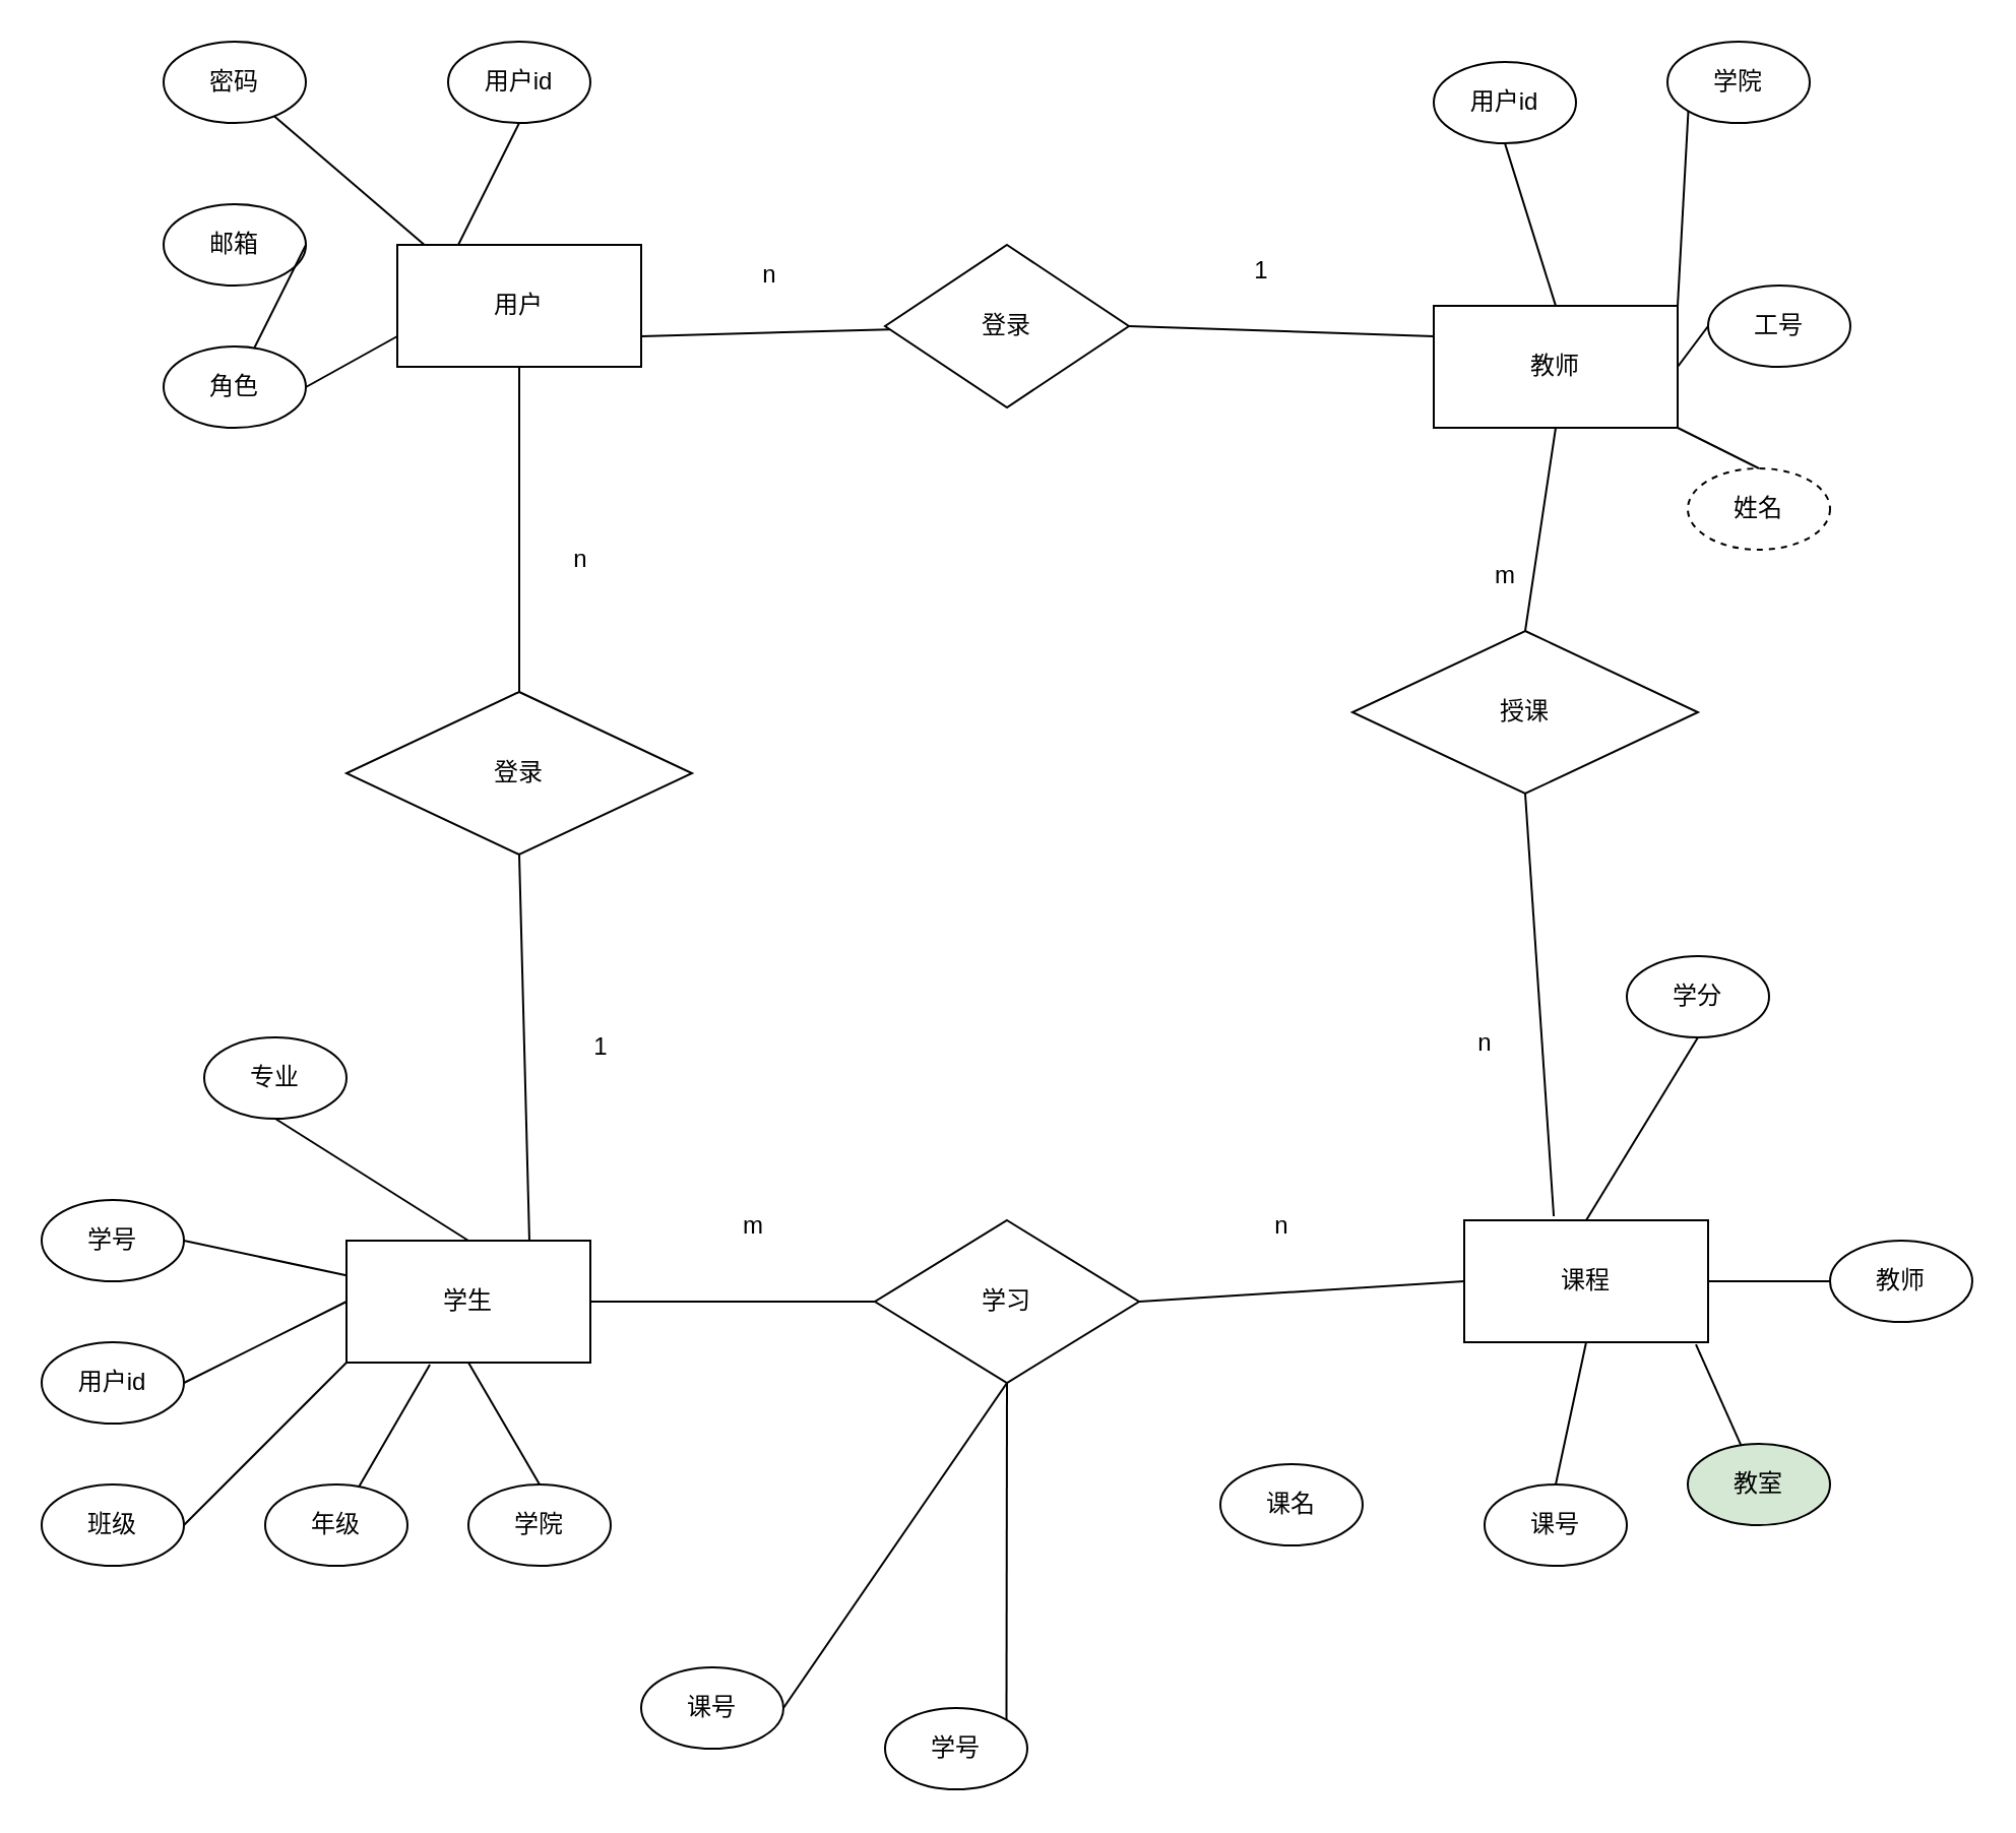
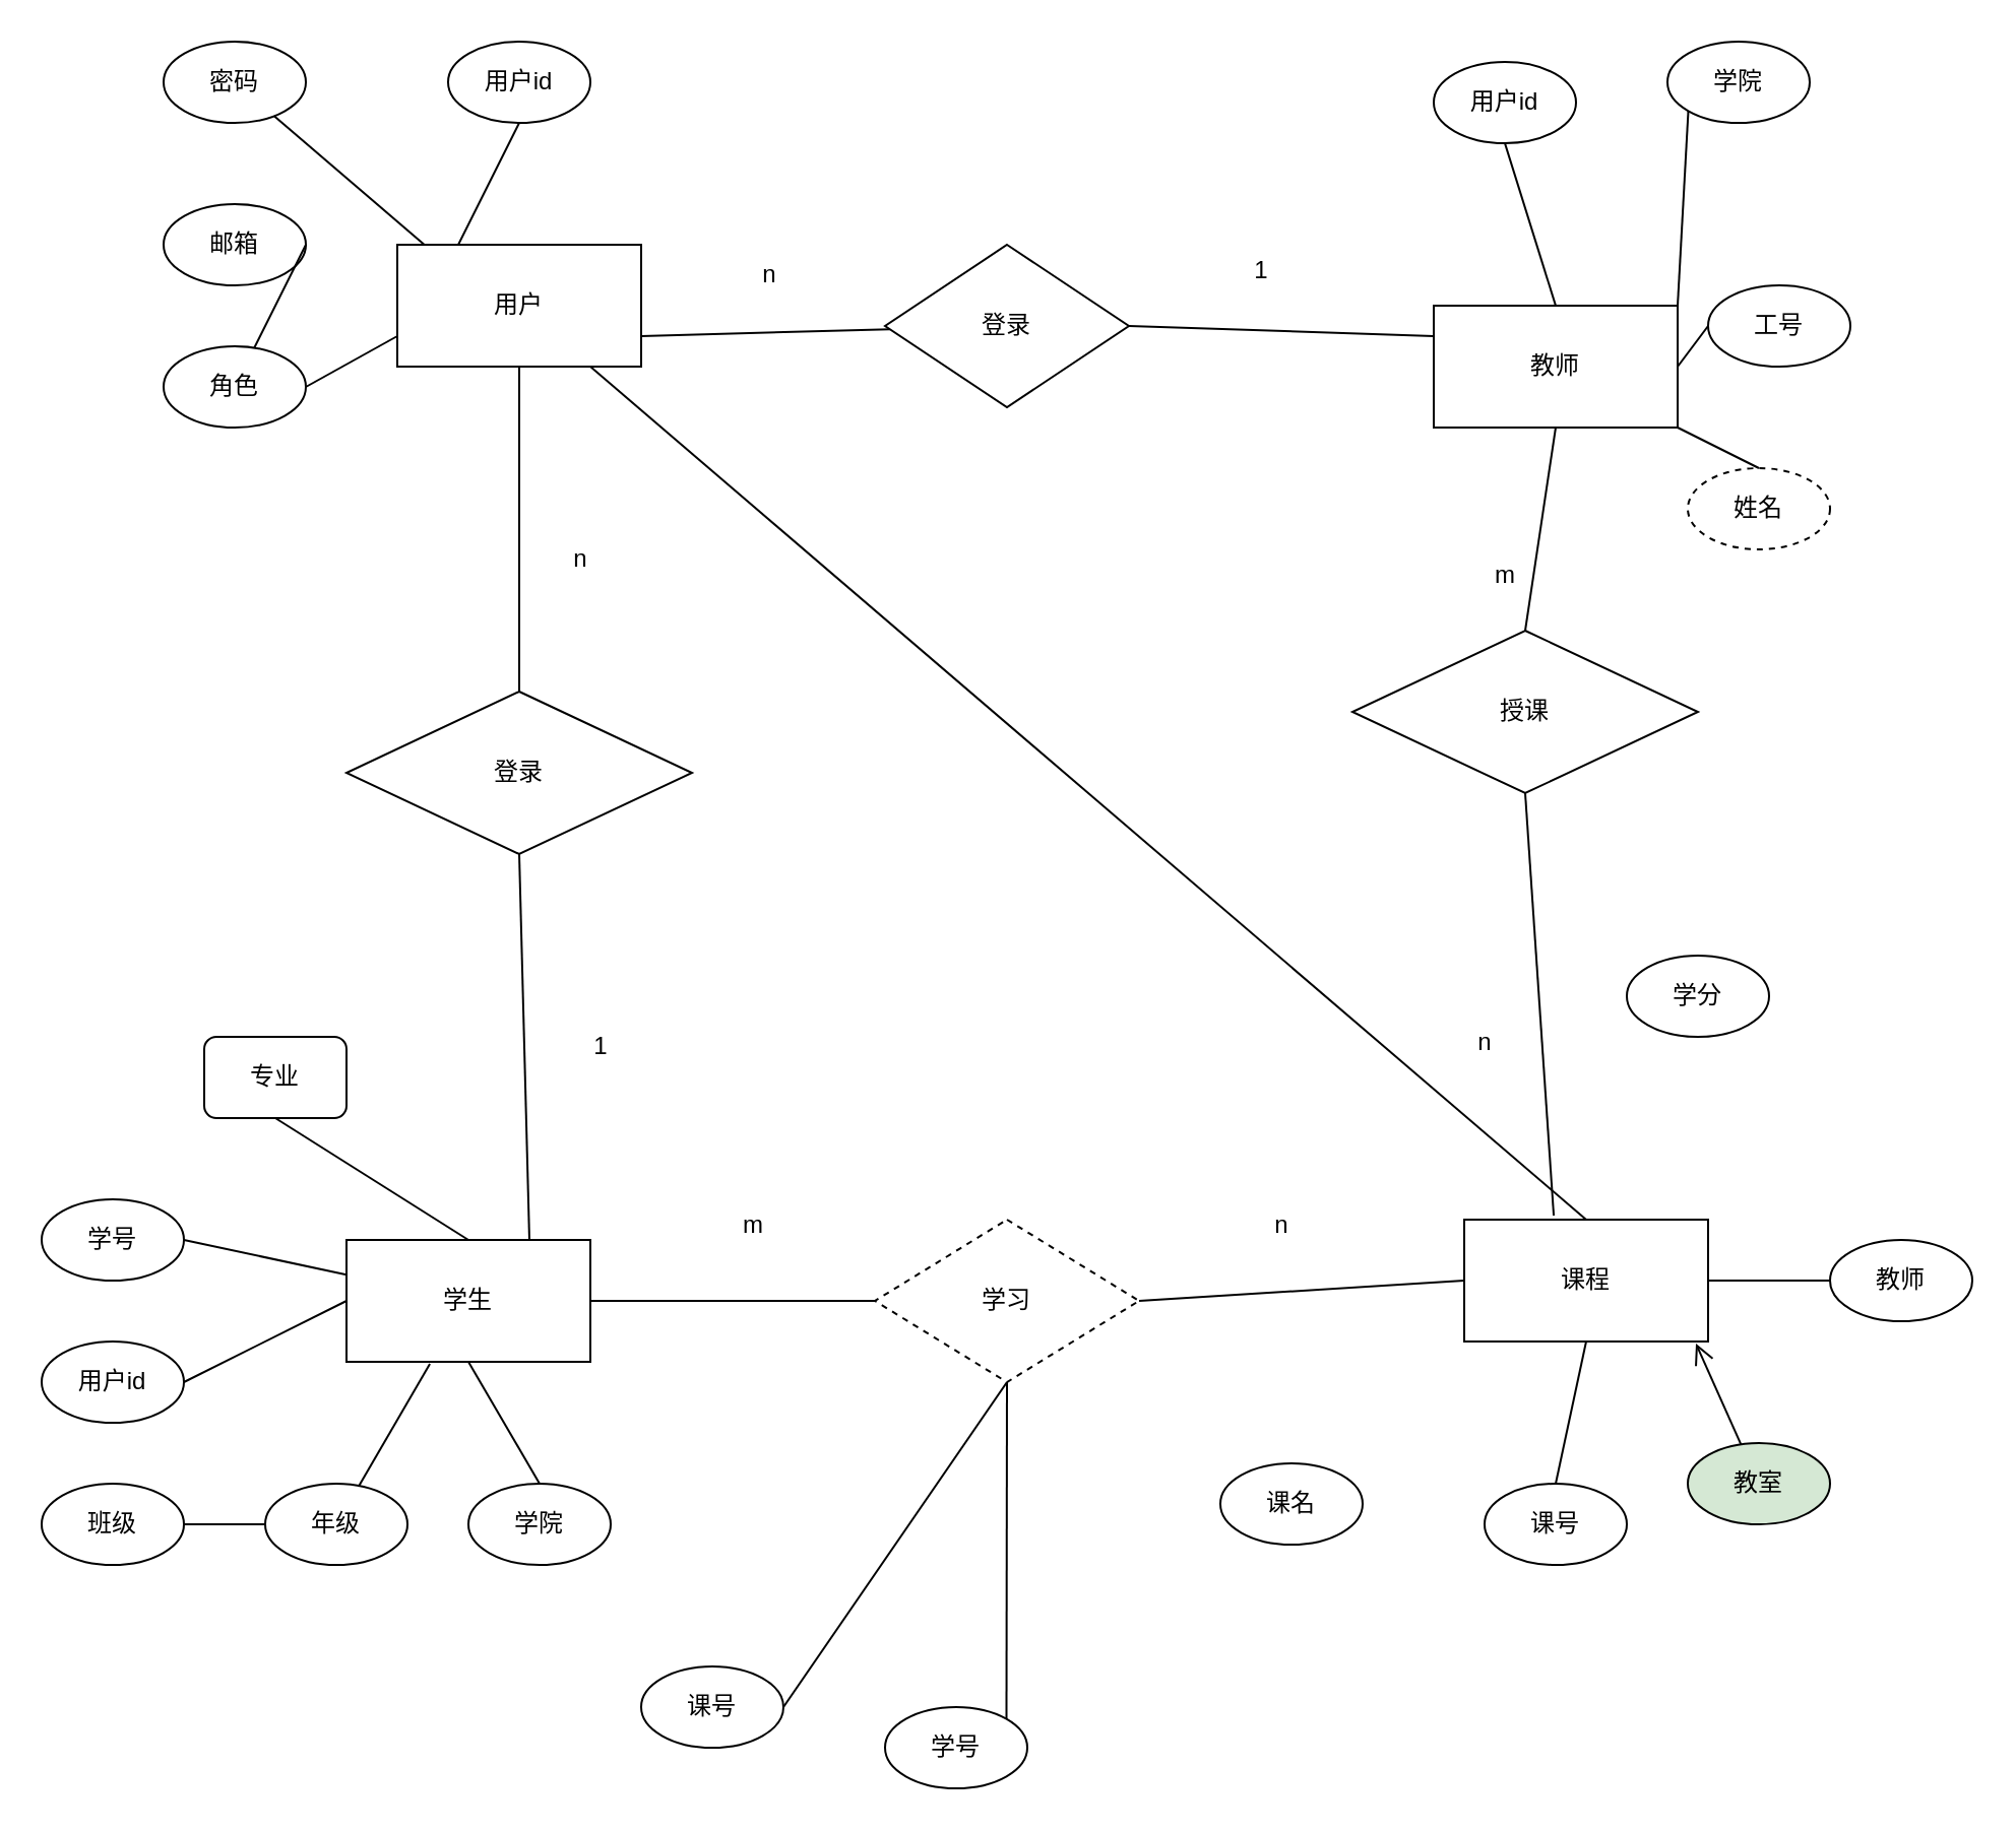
- <mxCell id="24" value="专业" style="ellipse;whiteSpace=wrap;html=1;" parent="1" vertex="1"><mxGeometry x="100" y="510" width="70" height="40" as="geometry" /></mxCell>
+ <mxCell id="24" value="专业" style="whiteSpace=wrap;html=1;rounded=1;" parent="1" vertex="1"><mxGeometry x="100" y="510" width="70" height="40" as="geometry" /></mxCell>
- <mxCell id="43" value="" style="endArrow=none;html=1;rounded=0;fontSize=12;startSize=8;endSize=8;curved=1;exitX=0.5;exitY=0;exitDx=0;exitDy=0;entryX=0.5;entryY=1;entryDx=0;entryDy=0;" parent="1" source="34" target="26" edge="1"><mxGeometry width="50" height="50" relative="1" as="geometry"><mxPoint x="490" y="320" as="sourcePoint" /><mxPoint x="540" y="270" as="targetPoint" /></mxGeometry></mxCell>
+ <mxCell id="43" value="" style="endArrow=none;html=1;rounded=0;fontSize=12;startSize=8;endSize=8;curved=1;exitX=0.5;exitY=0;exitDx=0;exitDy=0;" parent="1" source="34" target="17" edge="1"><mxGeometry width="50" height="50" relative="1" as="geometry"><mxPoint x="490" y="320" as="sourcePoint" /><mxPoint x="540" y="270" as="targetPoint" /></mxGeometry></mxCell>
- <mxCell id="48" value="学习" style="rhombus;whiteSpace=wrap;html=1;" parent="1" vertex="1"><mxGeometry x="430" y="600" width="130" height="80" as="geometry" /></mxCell>
+ <mxCell id="48" value="学习" style="rhombus;whiteSpace=wrap;html=1;dashed=1;" parent="1" vertex="1"><mxGeometry x="430" y="600" width="130" height="80" as="geometry" /></mxCell>
- <mxCell id="39" value="" style="endArrow=none;html=1;rounded=0;fontSize=12;startSize=8;endSize=8;curved=1;entryX=0.95;entryY=1.017;entryDx=0;entryDy=0;entryPerimeter=0;" parent="1" source="27" target="34" edge="1"><mxGeometry width="50" height="50" relative="1" as="geometry"><mxPoint x="580" y="510" as="sourcePoint" /><mxPoint x="630" y="460" as="targetPoint" /></mxGeometry></mxCell>
+ <mxCell id="39" value="" style="endArrow=open;html=1;rounded=0;fontSize=12;startSize=8;endSize=8;curved=1;entryX=0.95;entryY=1.017;entryDx=0;entryDy=0;entryPerimeter=0;" parent="1" source="27" target="34" edge="1"><mxGeometry width="50" height="50" relative="1" as="geometry"><mxPoint x="580" y="510" as="sourcePoint" /><mxPoint x="630" y="460" as="targetPoint" /></mxGeometry></mxCell>
- <mxCell id="20" value="" style="endArrow=none;html=1;rounded=0;fontSize=12;startSize=8;endSize=8;curved=1;exitX=1;exitY=0.5;exitDx=0;exitDy=0;entryX=0;entryY=1;entryDx=0;entryDy=0;" parent="1" source="13" target="10" edge="1"><mxGeometry width="50" height="50" relative="1" as="geometry"><mxPoint x="150" y="540" as="sourcePoint" /><mxPoint x="200" y="490" as="targetPoint" /></mxGeometry></mxCell>
+ <mxCell id="20" value="" style="endArrow=none;html=1;rounded=0;fontSize=12;startSize=8;endSize=8;curved=1;exitX=1;exitY=0.5;exitDx=0;exitDy=0;" parent="1" source="13" target="14" edge="1"><mxGeometry width="50" height="50" relative="1" as="geometry"><mxPoint x="150" y="540" as="sourcePoint" /><mxPoint x="200" y="490" as="targetPoint" /></mxGeometry></mxCell>
